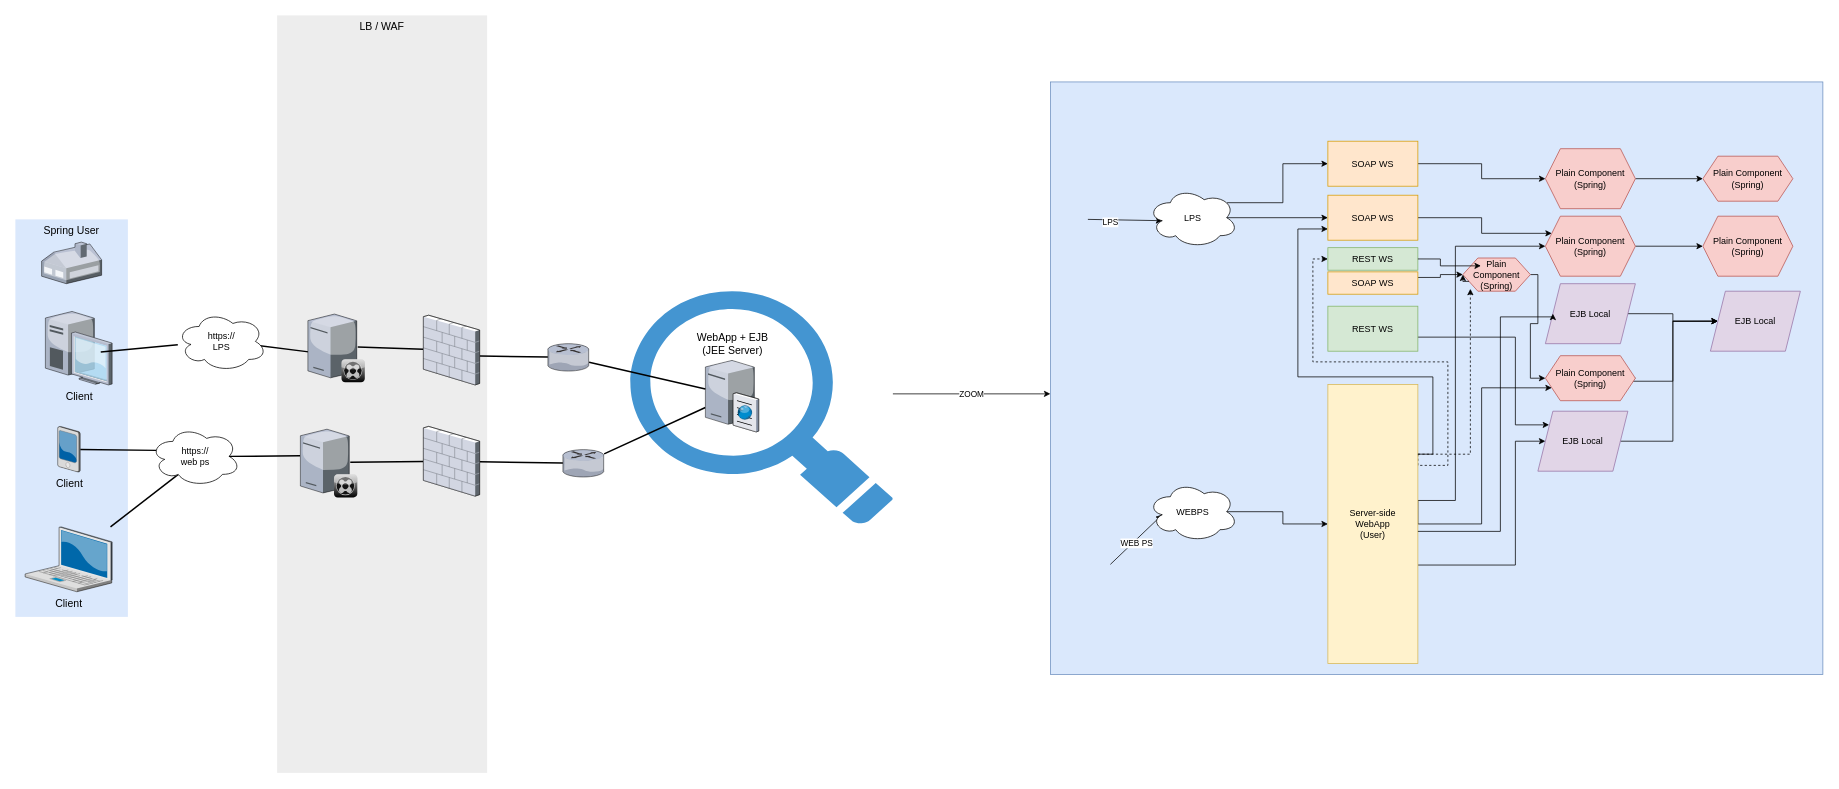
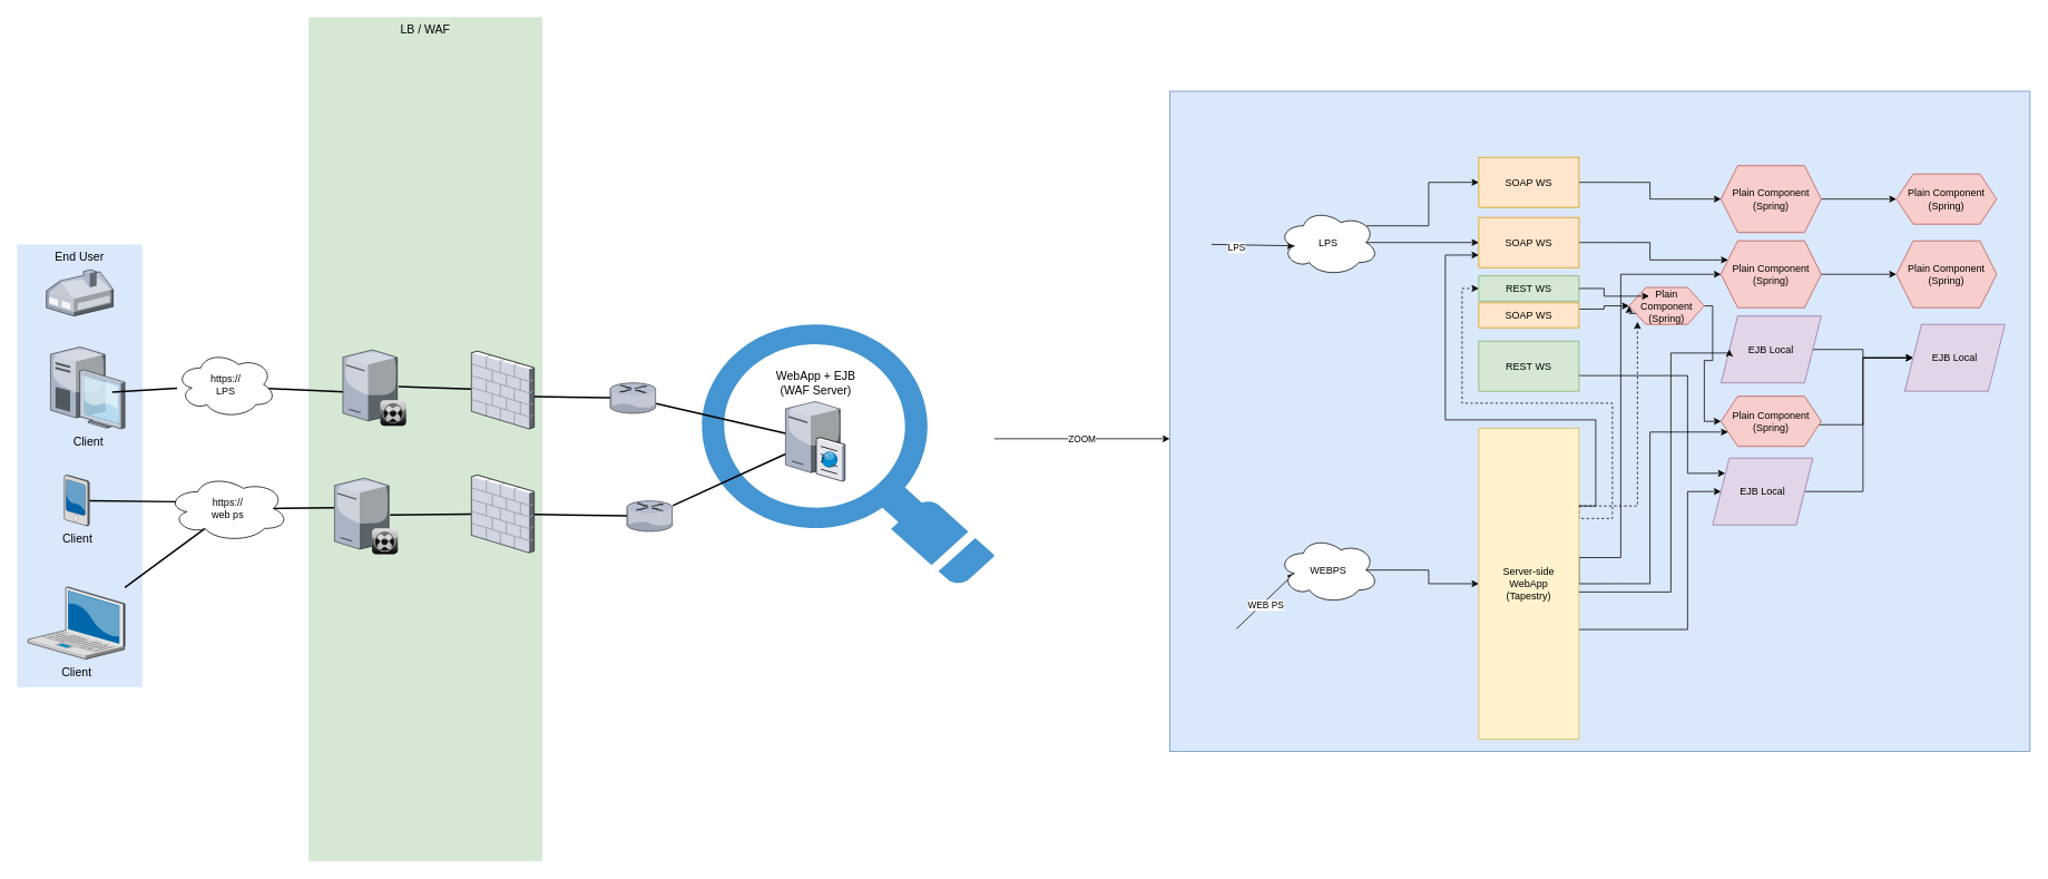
- <mxCell id="4" value="Spring User" style="whiteSpace=wrap;html=1;fillColor=#dae8fc;fontSize=14;strokeColor=none;verticalAlign=top;" parent="1" vertex="1"><mxGeometry x="20" y="292" width="150" height="530" as="geometry" /></mxCell>
+ <mxCell id="4" value="End User" style="whiteSpace=wrap;html=1;fillColor=#dae8fc;fontSize=14;strokeColor=none;verticalAlign=top;" parent="1" vertex="1"><mxGeometry x="20" y="292" width="150" height="530" as="geometry" /></mxCell>
- <mxCell id="66" value="https://&lt;br&gt;LPS" style="ellipse;shape=cloud;whiteSpace=wrap;html=1;" parent="1" vertex="1"><mxGeometry x="235" y="414.75" width="120" height="80" as="geometry" /></mxCell>
+ <mxCell id="66" value="https://&lt;br&gt;LPS" style="ellipse;shape=cloud;whiteSpace=wrap;html=1;" parent="1" vertex="1"><mxGeometry x="210" y="419.75" width="120" height="80" as="geometry" /></mxCell>
- <mxCell id="13" value="WebApp + EJB&lt;br&gt;(JEE Server)" style="verticalLabelPosition=top;aspect=fixed;html=1;verticalAlign=bottom;strokeColor=none;shape=mxgraph.citrix.cache_server;fillColor=#66B2FF;gradientColor=#0066CC;fontSize=14;labelPosition=center;align=center;" parent="1" vertex="1"><mxGeometry x="940" y="477.75" width="71" height="97.5" as="geometry" /></mxCell>
+ <mxCell id="13" value="WebApp + EJB&lt;br&gt;(WAF Server)" style="verticalLabelPosition=top;aspect=fixed;html=1;verticalAlign=bottom;strokeColor=none;shape=mxgraph.citrix.cache_server;fillColor=#66B2FF;gradientColor=#0066CC;fontSize=14;labelPosition=center;align=center;" parent="1" vertex="1"><mxGeometry x="940" y="477.75" width="71" height="97.5" as="geometry" /></mxCell>
- <mxCell id="3" value="LB / WAF" style="whiteSpace=wrap;html=1;fillColor=#EDEDED;fontSize=14;strokeColor=none;verticalAlign=top;" parent="1" vertex="1"><mxGeometry x="369" y="20" width="280" height="1010" as="geometry" /></mxCell>
+ <mxCell id="3" value="LB / WAF" style="whiteSpace=wrap;html=1;fillColor=#d5e8d4;fontSize=14;strokeColor=none;verticalAlign=top;" parent="1" vertex="1"><mxGeometry x="369" y="20" width="280" height="1010" as="geometry" /></mxCell>
- <mxCell id="54" value="https://&lt;br&gt;web ps" style="ellipse;shape=cloud;whiteSpace=wrap;html=1;" parent="1" vertex="1"><mxGeometry x="200" y="568" width="120" height="80" as="geometry" /></mxCell>
+ <mxCell id="54" value="https://&lt;br&gt;web ps" style="ellipse;shape=cloud;whiteSpace=wrap;html=1;" parent="1" vertex="1"><mxGeometry x="200" y="568" width="145" height="80" as="geometry" /></mxCell>
- <mxCell id="26" value="Server-side&lt;br&gt;WebApp&lt;br&gt;(User)" style="rounded=0;whiteSpace=wrap;html=1;fillColor=#fff2cc;strokeColor=#d6b656;" parent="1" vertex="1"><mxGeometry x="1770" y="512" width="120" height="372.25" as="geometry" /></mxCell>
+ <mxCell id="26" value="Server-side&lt;br&gt;WebApp&lt;br&gt;(Tapestry)" style="rounded=0;whiteSpace=wrap;html=1;fillColor=#fff2cc;strokeColor=#d6b656;" parent="1" vertex="1"><mxGeometry x="1770" y="512" width="120" height="372.25" as="geometry" /></mxCell>
